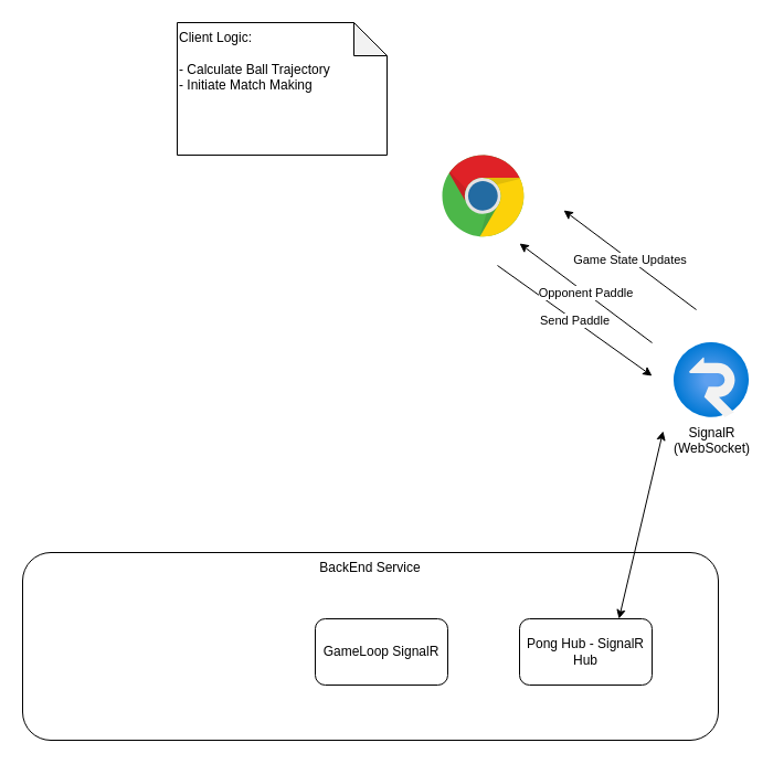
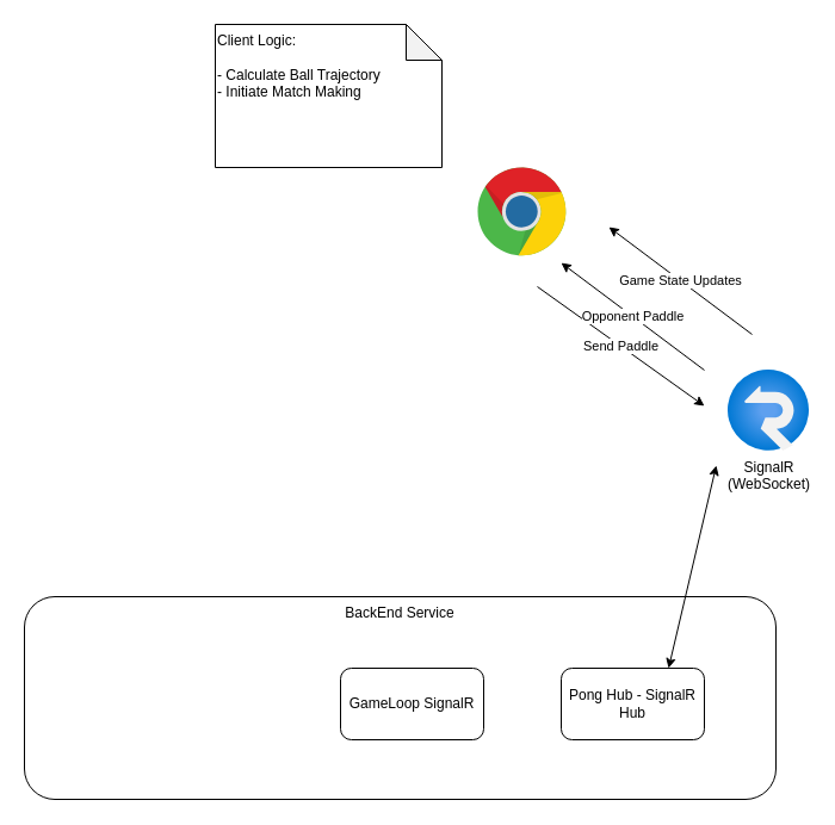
- <mxCell id="7" value="Client Logic:&lt;br&gt;&lt;br&gt;&lt;div&gt;- Calculate Ball Trajectory&lt;br&gt;- Initiate Match Making&lt;/div&gt;" style="shape=note;whiteSpace=wrap;html=1;backgroundOutline=1;darkOpacity=0.05;align=left;verticalAlign=top;" vertex="1" parent="1"><mxGeometry x="160" y="20" width="190" height="120" as="geometry" /></mxCell>
+ <mxCell id="7" value="Client Logic:&lt;br&gt;&lt;br&gt;&lt;div&gt;- Calculate Ball Trajectory&lt;br&gt;- Initiate Match Making&lt;/div&gt;" style="shape=note;whiteSpace=wrap;html=1;backgroundOutline=1;darkOpacity=0.05;align=left;verticalAlign=top;" vertex="1" parent="1"><mxGeometry x="180" y="20" width="190" height="120" as="geometry" /></mxCell>
